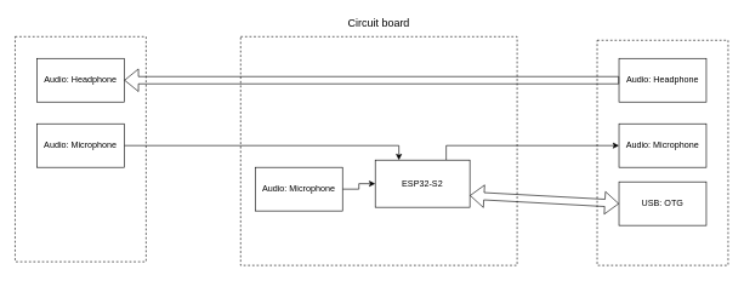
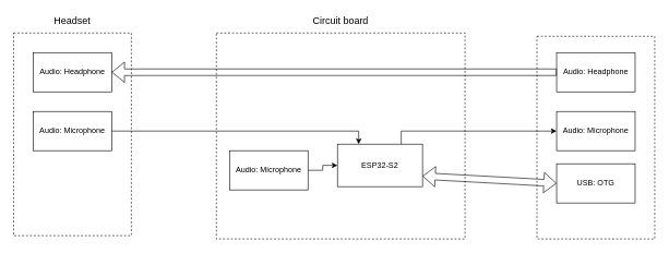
+ <mxCell id="10" value="&lt;font style=&quot;font-size: 15px&quot;&gt;Headset&lt;/font&gt;" style="text;html=1;strokeColor=none;fillColor=none;align=center;verticalAlign=middle;whiteSpace=wrap;rounded=0;" vertex="1" parent="1"><mxGeometry x="90" y="20" width="40" height="20" as="geometry" /></mxCell>
